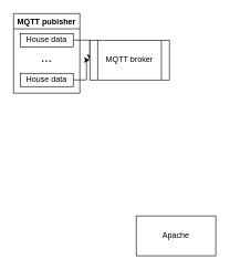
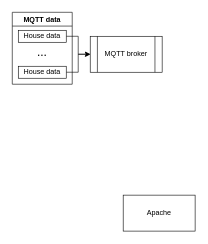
- <mxCell id="7" value="MQTT pubisher" style="swimlane;whiteSpace=wrap;html=1;" parent="1" vertex="1"><mxGeometry x="20" y="20" width="100" height="120" as="geometry" /></mxCell>
+ <mxCell id="7" value="MQTT data" style="swimlane;whiteSpace=wrap;html=1;" parent="1" vertex="1"><mxGeometry x="20" y="20" width="100" height="120" as="geometry" /></mxCell>
- <mxCell id="8" value="MQTT broker" style="shape=process;whiteSpace=wrap;html=1;backgroundOutline=1;" parent="1" vertex="1"><mxGeometry x="135" y="60" width="120" height="60" as="geometry" /></mxCell>
+ <mxCell id="8" value="MQTT broker" style="shape=process;whiteSpace=wrap;html=1;backgroundOutline=1;" parent="1" vertex="1"><mxGeometry x="150" y="60" width="120" height="60" as="geometry" /></mxCell>
